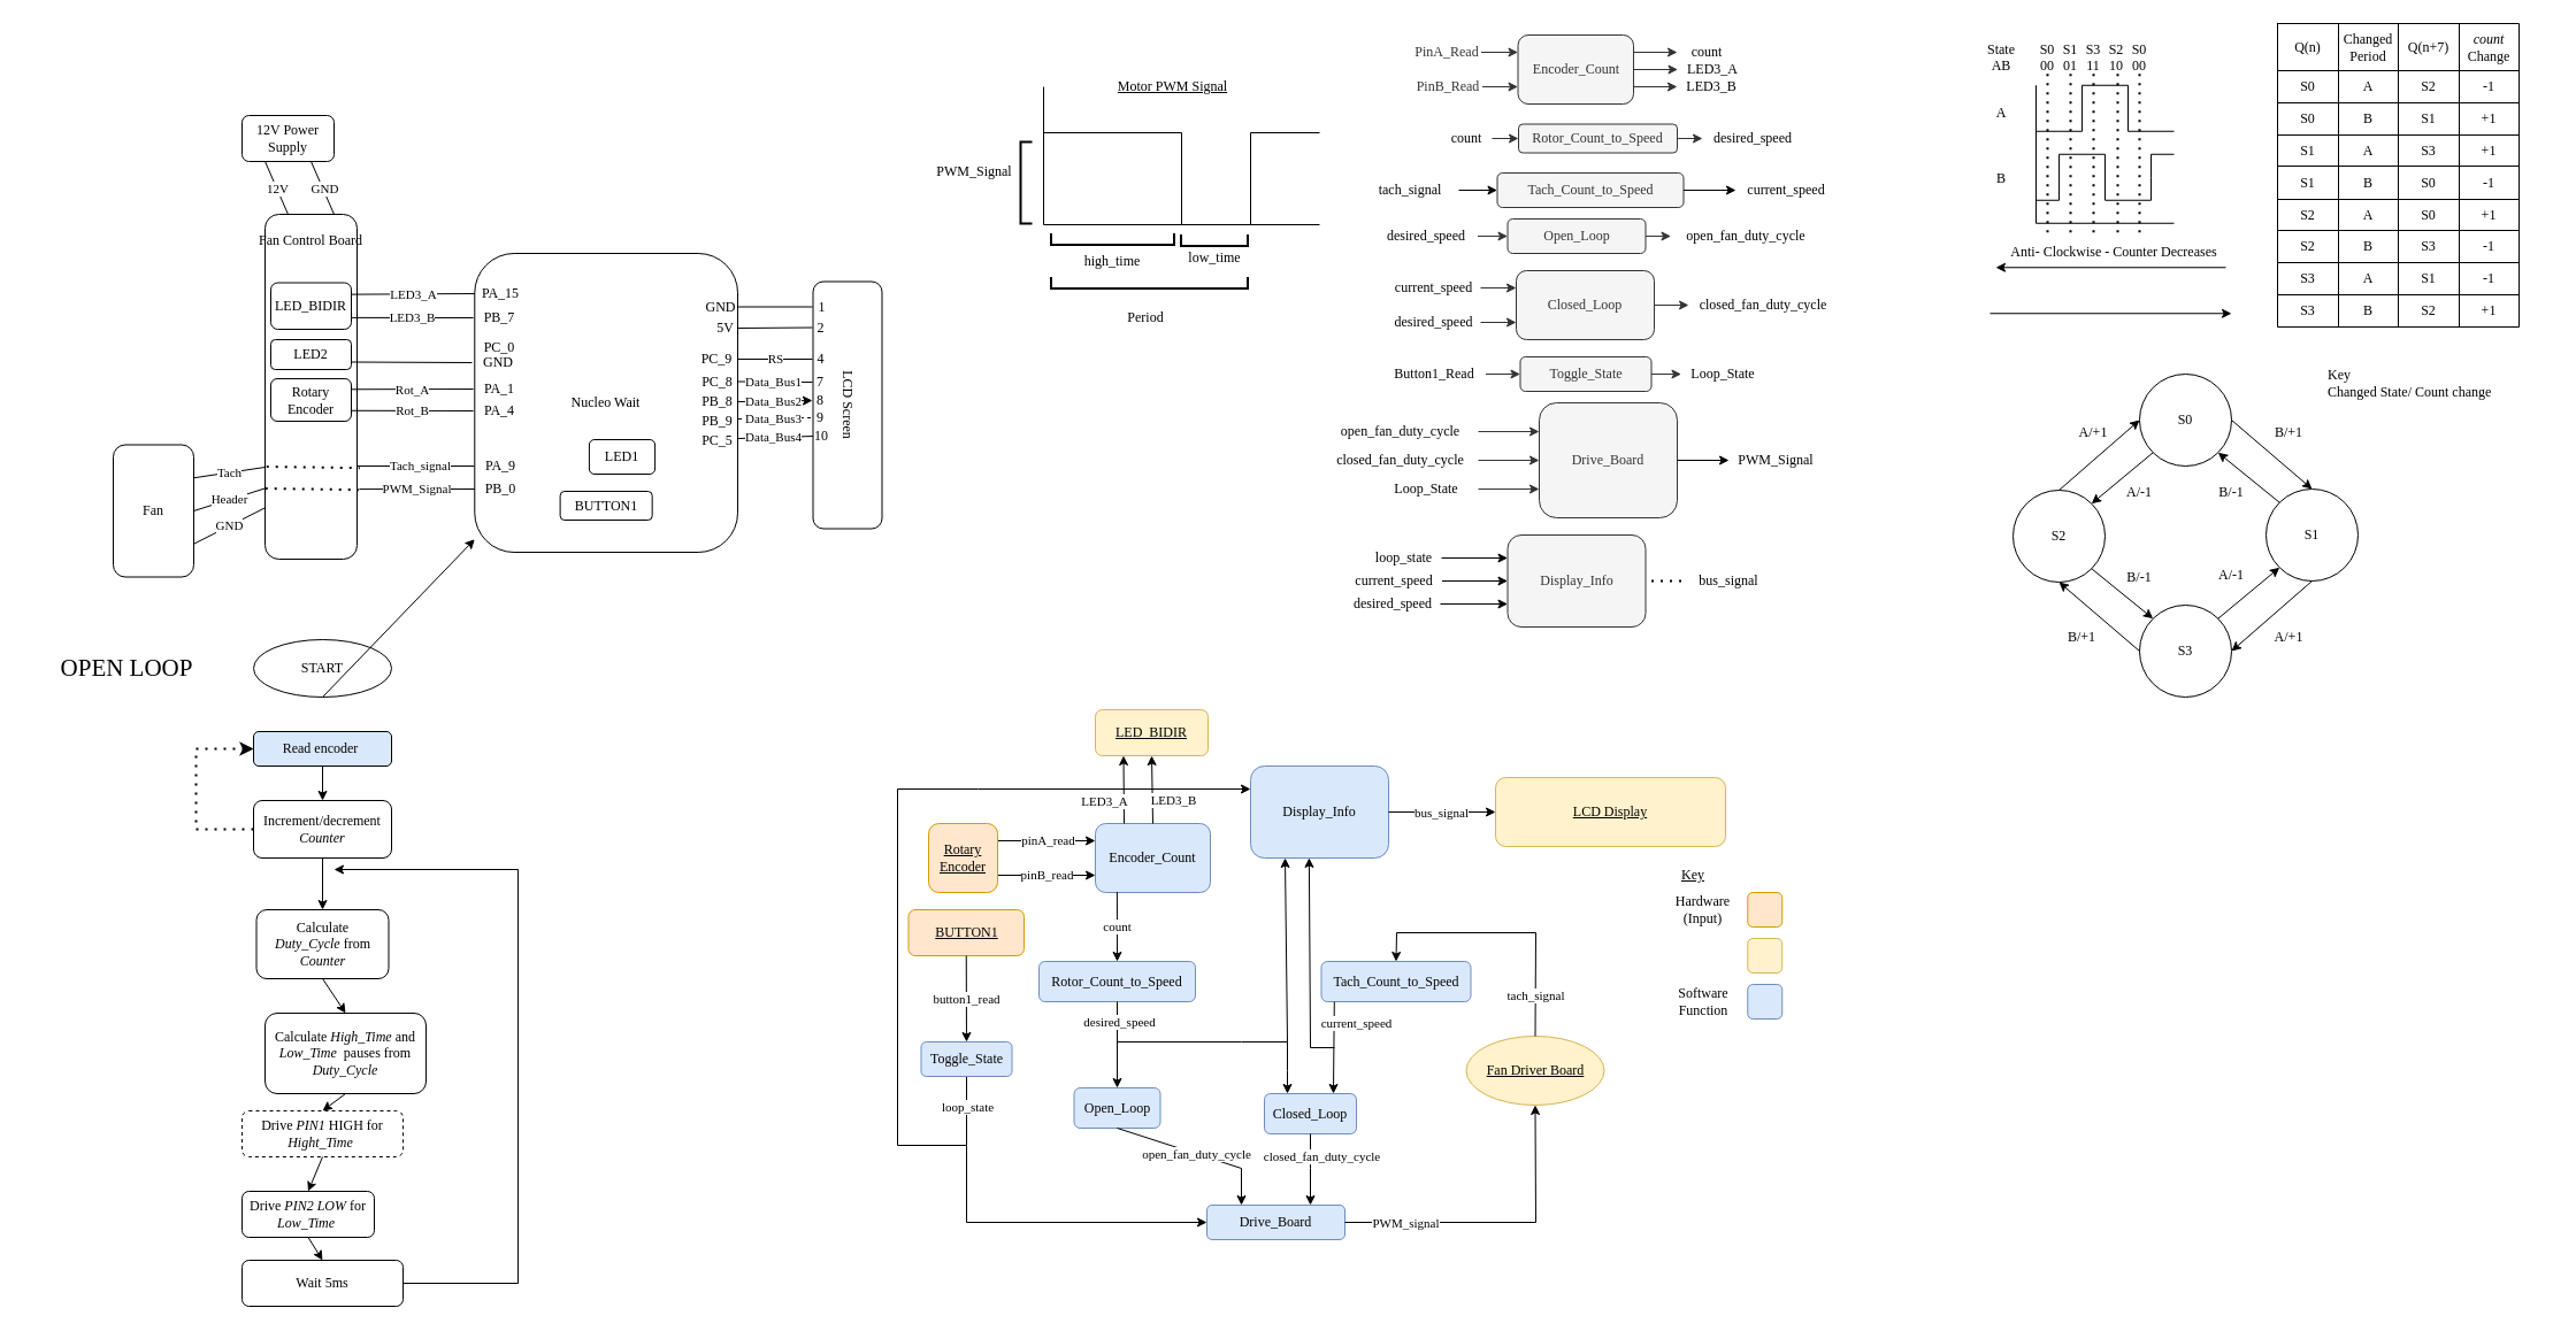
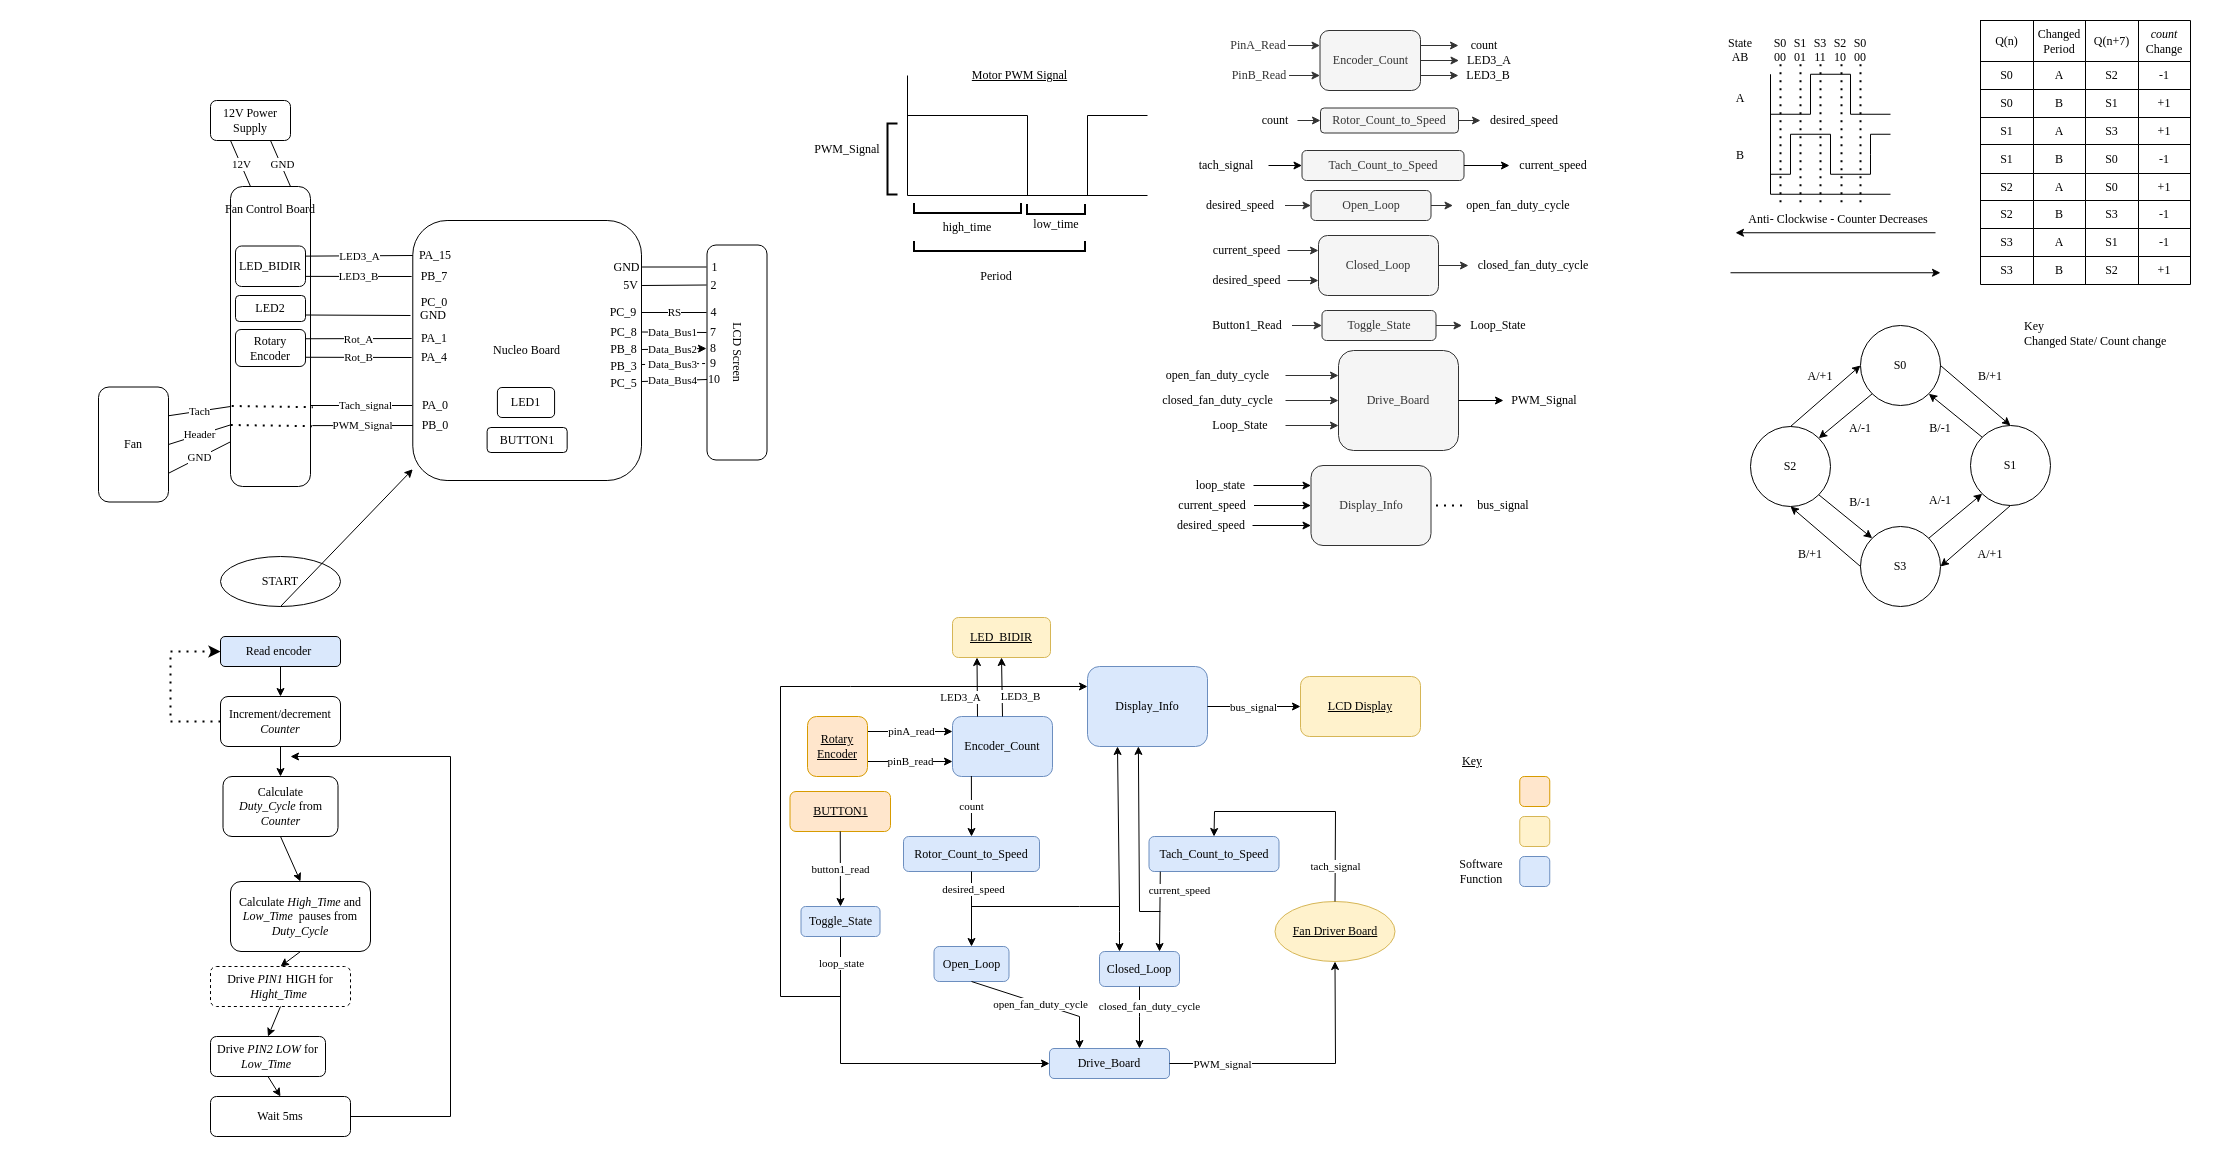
- <mxCell id="3" value="Nucleo Wait" style="rounded=1;whiteSpace=wrap;html=1;fontFamily=Times New Roman;" parent="2" vertex="1"><mxGeometry x="2.287" width="228.713" height="260" as="geometry" /></mxCell>
+ <mxCell id="3" value="Nucleo Board" style="rounded=1;whiteSpace=wrap;html=1;fontFamily=Times New Roman;" parent="2" vertex="1"><mxGeometry x="2.287" width="228.713" height="260" as="geometry" /></mxCell>
- <mxCell id="19" value="PB_9" style="text;html=1;strokeColor=none;fillColor=none;align=center;verticalAlign=middle;whiteSpace=wrap;rounded=0;fontFamily=Times New Roman;" parent="2" vertex="1"><mxGeometry x="195" y="131" width="36.58" height="30" as="geometry" /></mxCell>
+ <mxCell id="19" value="PB_3" style="text;html=1;strokeColor=none;fillColor=none;align=center;verticalAlign=middle;whiteSpace=wrap;rounded=0;fontFamily=Times New Roman;" parent="2" vertex="1"><mxGeometry x="195" y="131" width="36.58" height="30" as="geometry" /></mxCell>
- <mxCell id="12" value="LED1" style="rounded=1;whiteSpace=wrap;html=1;fontFamily=Times New Roman;" parent="2" vertex="1"><mxGeometry x="101.913" y="162" width="57.178" height="30" as="geometry" /></mxCell>
+ <mxCell id="12" value="LED1" style="rounded=1;whiteSpace=wrap;html=1;fontFamily=Times New Roman;" parent="2" vertex="1"><mxGeometry x="86.913" y="167" width="57.178" height="30" as="geometry" /></mxCell>
- <mxCell id="4" value="PA_9" style="text;html=1;strokeColor=none;fillColor=none;align=center;verticalAlign=middle;whiteSpace=wrap;rounded=0;fontFamily=Times New Roman;" parent="2" vertex="1"><mxGeometry x="1.715" y="170" width="45.743" height="30" as="geometry" /></mxCell>
+ <mxCell id="4" value="PA_0" style="text;html=1;strokeColor=none;fillColor=none;align=center;verticalAlign=middle;whiteSpace=wrap;rounded=0;fontFamily=Times New Roman;" parent="2" vertex="1"><mxGeometry x="1.715" y="170" width="45.743" height="30" as="geometry" /></mxCell>
- <mxCell id="34" value="&lt;font style=&quot;font-size: 21px;&quot;&gt;OPEN LOOP&lt;/font&gt;" style="text;html=1;strokeColor=none;fillColor=none;align=center;verticalAlign=middle;whiteSpace=wrap;rounded=0;fontFamily=Times New Roman;" parent="1" vertex="1"><mxGeometry x="20" y="566" width="180" height="30" as="geometry" /></mxCell>
- <mxCell id="131" value="LCD Display" style="rounded=1;whiteSpace=wrap;html=1;fillColor=#fff2cc;strokeColor=#d6b656;fontStyle=4;fontFamily=Times New Roman;" parent="1" vertex="1"><mxGeometry x="1300" y="676" width="200" height="60" as="geometry" /></mxCell>
+ <mxCell id="131" value="LCD Display" style="rounded=1;whiteSpace=wrap;html=1;fillColor=#fff2cc;strokeColor=#d6b656;fontStyle=4;fontFamily=Times New Roman;" parent="1" vertex="1"><mxGeometry x="1300" y="676" width="120" height="60" as="geometry" /></mxCell>
- <mxCell id="161" value="Hardware (Input)" style="text;html=1;strokeColor=none;fillColor=none;align=center;verticalAlign=middle;whiteSpace=wrap;rounded=0;fontFamily=Times New Roman;" parent="156" vertex="1"><mxGeometry x="3.5" y="30" width="62.5" height="30" as="geometry" /></mxCell>
- <mxCell id="38" value="Calculate &lt;i&gt;Duty_Cycle&lt;/i&gt;&amp;nbsp;from &lt;i&gt;Counter&lt;/i&gt;" style="rounded=1;whiteSpace=wrap;html=1;fontFamily=Times New Roman;" parent="1" vertex="1"><mxGeometry x="222.5" y="791" width="115" height="60" as="geometry" /></mxCell>
+ <mxCell id="38" value="Calculate &lt;i&gt;Duty_Cycle&lt;/i&gt;&amp;nbsp;from &lt;i&gt;Counter&lt;/i&gt;" style="rounded=1;whiteSpace=wrap;html=1;fontFamily=Times New Roman;" parent="1" vertex="1"><mxGeometry x="222.5" y="776" width="115" height="60" as="geometry" /></mxCell>
